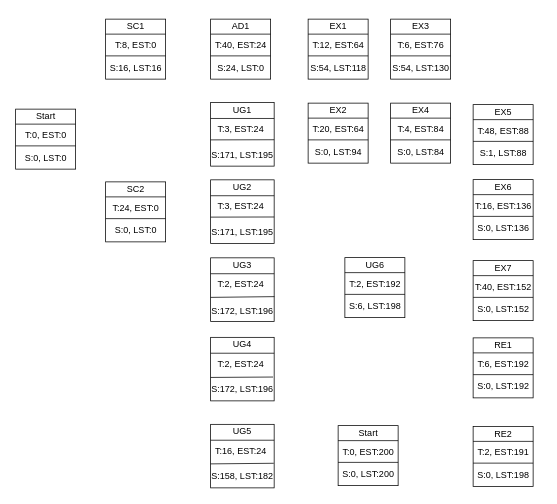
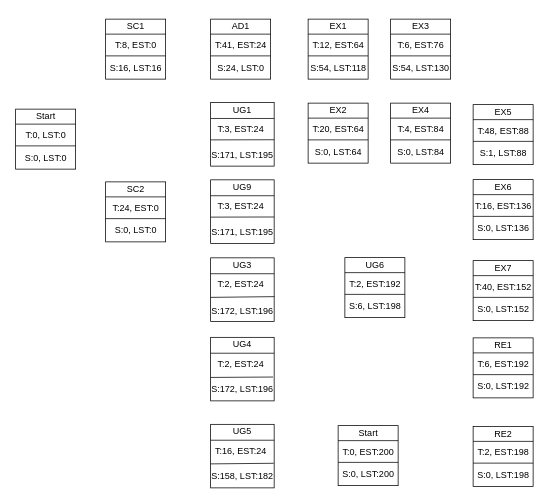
- <mxCell id="49" value="T:40, EST:24" style="text;html=1;align=center;verticalAlign=middle;resizable=0;points=[];autosize=1;strokeColor=none;fillColor=none;" vertex="1" parent="44"><mxGeometry x="-5" y="25" width="90" height="30" as="geometry" /></mxCell>
+ <mxCell id="49" value="T:41, EST:24" style="text;html=1;align=center;verticalAlign=middle;resizable=0;points=[];autosize=1;strokeColor=none;fillColor=none;" vertex="1" parent="44"><mxGeometry x="-5" y="25" width="90" height="30" as="geometry" /></mxCell>
- <mxCell id="7" value="T:0, EST:0" style="text;html=1;align=center;verticalAlign=middle;resizable=0;points=[];autosize=1;strokeColor=none;fillColor=none;" vertex="1" parent="2"><mxGeometry y="25" width="80" height="30" as="geometry" /></mxCell>
+ <mxCell id="7" value="T:0, LST:0" style="text;html=1;align=center;verticalAlign=middle;resizable=0;points=[];autosize=1;strokeColor=none;fillColor=none;" vertex="1" parent="2"><mxGeometry y="25" width="80" height="30" as="geometry" /></mxCell>
- <mxCell id="29" value="S:0, LST:94" style="text;html=1;align=center;verticalAlign=middle;resizable=0;points=[];autosize=1;strokeColor=none;fillColor=none;" vertex="1" parent="23"><mxGeometry x="-5" y="55" width="90" height="30" as="geometry" /></mxCell>
+ <mxCell id="29" value="S:0, LST:64" style="text;html=1;align=center;verticalAlign=middle;resizable=0;points=[];autosize=1;strokeColor=none;fillColor=none;" vertex="1" parent="23"><mxGeometry x="-5" y="55" width="90" height="30" as="geometry" /></mxCell>
- <mxCell id="140" value="UG2" style="text;html=1;align=center;verticalAlign=middle;resizable=0;points=[];autosize=1;strokeColor=none;fillColor=none;" vertex="1" parent="137"><mxGeometry x="17.368" width="50" height="30" as="geometry" /></mxCell>
+ <mxCell id="140" value="UG9" style="text;html=1;align=center;verticalAlign=middle;resizable=0;points=[];autosize=1;strokeColor=none;fillColor=none;" vertex="1" parent="137"><mxGeometry x="17.368" width="50" height="30" as="geometry" /></mxCell>
- <mxCell id="70" value="T:2, EST:191" style="text;html=1;align=center;verticalAlign=middle;resizable=0;points=[];autosize=1;strokeColor=none;fillColor=none;" vertex="1" parent="65"><mxGeometry x="-5" y="25" width="90" height="30" as="geometry" /></mxCell>
+ <mxCell id="70" value="T:2, EST:198" style="text;html=1;align=center;verticalAlign=middle;resizable=0;points=[];autosize=1;strokeColor=none;fillColor=none;" vertex="1" parent="65"><mxGeometry x="-5" y="25" width="90" height="30" as="geometry" /></mxCell>
